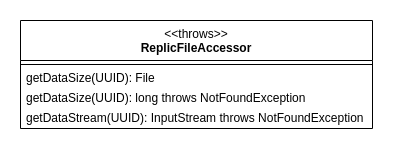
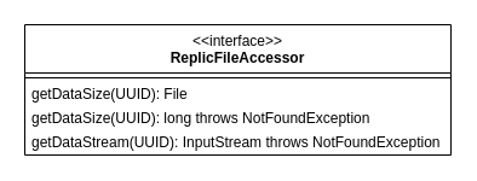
- <mxCell id="2" value="&lt;div&gt;&amp;lt;&amp;lt;throws&amp;gt;&amp;gt;&lt;/div&gt;&lt;div&gt;&lt;b&gt;ReplicFileAccessor&lt;/b&gt;&lt;/div&gt;&lt;div&gt;&lt;br&gt;&lt;/div&gt;" style="swimlane;fontStyle=0;align=center;verticalAlign=top;childLayout=stackLayout;horizontal=1;startSize=40;horizontalStack=0;resizeParent=1;resizeParentMax=0;resizeLast=0;collapsible=0;marginBottom=0;html=1;whiteSpace=wrap;" vertex="1" parent="1"><mxGeometry x="20" y="20" width="352" height="108" as="geometry" /></mxCell>
+ <mxCell id="2" value="&lt;div&gt;&amp;lt;&amp;lt;interface&amp;gt;&amp;gt;&lt;/div&gt;&lt;div&gt;&lt;b&gt;ReplicFileAccessor&lt;/b&gt;&lt;/div&gt;&lt;div&gt;&lt;br&gt;&lt;/div&gt;" style="swimlane;fontStyle=0;align=center;verticalAlign=top;childLayout=stackLayout;horizontal=1;startSize=40;horizontalStack=0;resizeParent=1;resizeParentMax=0;resizeLast=0;collapsible=0;marginBottom=0;html=1;whiteSpace=wrap;" vertex="1" parent="1"><mxGeometry x="20" y="20" width="352" height="108" as="geometry" /></mxCell>
